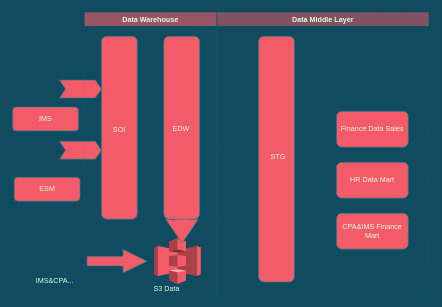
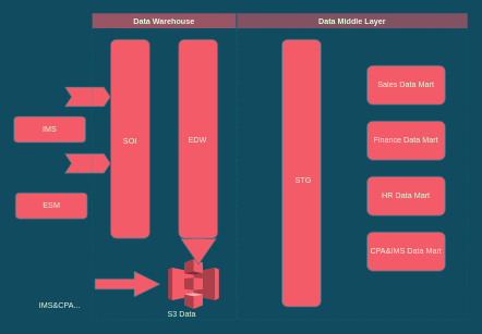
+ <mxCell id="19" value="Sales Data Mart" style="rounded=1;whiteSpace=wrap;html=1;sketch=0;fillColor=#F45B69;strokeColor=#028090;fontColor=#E4FDE1;" vertex="1" parent="16"><mxGeometry width="120" height="60" as="geometry" /></mxCell>
- <mxCell id="20" value="Finance Data Sales" style="rounded=1;whiteSpace=wrap;html=1;sketch=0;fillColor=#F45B69;strokeColor=#028090;fontColor=#E4FDE1;" vertex="1" parent="16"><mxGeometry y="85" width="120" height="60" as="geometry" /></mxCell>
+ <mxCell id="20" value="Finance Data Mart" style="rounded=1;whiteSpace=wrap;html=1;sketch=0;fillColor=#F45B69;strokeColor=#028090;fontColor=#E4FDE1;" vertex="1" parent="16"><mxGeometry y="85" width="120" height="60" as="geometry" /></mxCell>
- <mxCell id="24" value="STG" style="text;html=1;strokeColor=none;fillColor=none;align=center;verticalAlign=middle;whiteSpace=wrap;rounded=0;sketch=0;fontColor=#E4FDE1;" vertex="1" parent="23"><mxGeometry x="10" y="175" width="40" height="20" as="geometry" /></mxCell>
+ <mxCell id="24" value="STG" style="text;html=1;strokeColor=none;fillColor=none;align=center;verticalAlign=middle;whiteSpace=wrap;rounded=0;sketch=0;fontColor=#E4FDE1;" vertex="1" parent="23"><mxGeometry x="10" y="190" width="40" height="20" as="geometry" /></mxCell>
- <mxCell id="18" value="CPA&amp;amp;IMS Finance Mart" style="rounded=1;whiteSpace=wrap;html=1;sketch=0;fillColor=#F45B69;strokeColor=#028090;fontColor=#E4FDE1;" vertex="1" parent="16"><mxGeometry y="255" width="120" height="60" as="geometry" /></mxCell>
+ <mxCell id="18" value="CPA&amp;amp;IMS Data Mart" style="rounded=1;whiteSpace=wrap;html=1;sketch=0;fillColor=#F45B69;strokeColor=#028090;fontColor=#E4FDE1;" vertex="1" parent="16"><mxGeometry y="255" width="120" height="60" as="geometry" /></mxCell>
